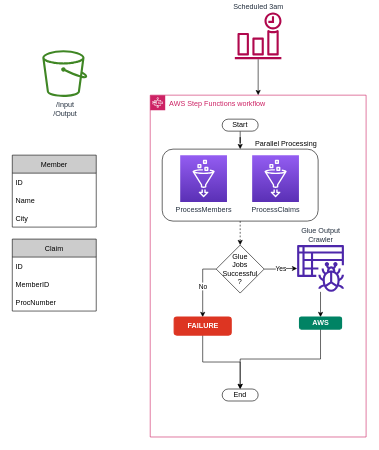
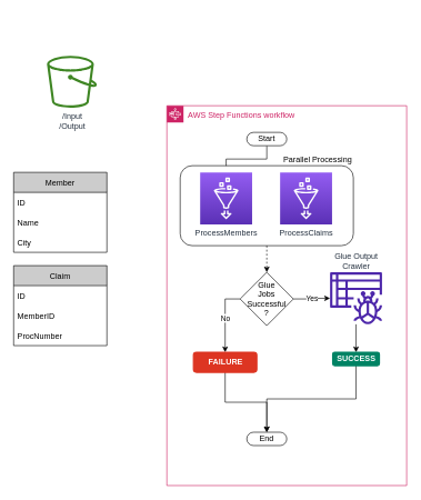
- <mxCell id="21" value="Scheduled 3am" style="sketch=0;outlineConnect=0;fontColor=#232F3E;gradientColor=none;fillColor=#B0084D;strokeColor=none;dashed=0;verticalLabelPosition=top;verticalAlign=bottom;align=center;html=1;fontSize=12;fontStyle=0;aspect=fixed;pointerEvents=1;shape=mxgraph.aws4.event_time_based;labelPosition=center;" vertex="1" parent="1"><mxGeometry x="391" y="20" width="78" height="78" as="geometry" /></mxCell>
- <mxCell id="20" style="edgeStyle=orthogonalEdgeStyle;rounded=0;orthogonalLoop=1;jettySize=auto;html=1;entryX=0.5;entryY=0;entryDx=0;entryDy=0;" edge="1" parent="1" source="21" target="3"><mxGeometry relative="1" as="geometry" /></mxCell>
- <mxCell id="4" style="edgeStyle=orthogonalEdgeStyle;rounded=0;orthogonalLoop=1;jettySize=auto;html=1;entryX=0.5;entryY=0;entryDx=0;entryDy=0;" edge="1" parent="1" source="5" target="8"><mxGeometry relative="1" as="geometry" /></mxCell>
+ <mxCell id="4" style="edgeStyle=orthogonalEdgeStyle;rounded=0;orthogonalLoop=1;jettySize=auto;html=1;" edge="1" parent="1" source="5" target="9"><mxGeometry relative="1" as="geometry" /></mxCell>
- <mxCell id="17" value="AWS" style="dashed=0;html=1;rounded=1;fillColor=#008364;strokeColor=#008364;fontSize=12;align=center;fontStyle=1;strokeWidth=2;fontColor=#ffffff" vertex="1" parent="1"><mxGeometry x="499" y="528" width="70" height="20" as="geometry" /></mxCell>
+ <mxCell id="17" value="SUCCESS" style="dashed=0;html=1;rounded=1;fillColor=#008364;strokeColor=#008364;fontSize=12;align=center;fontStyle=1;strokeWidth=2;fontColor=#ffffff" vertex="1" parent="1"><mxGeometry x="499" y="528" width="70" height="20" as="geometry" /></mxCell>
